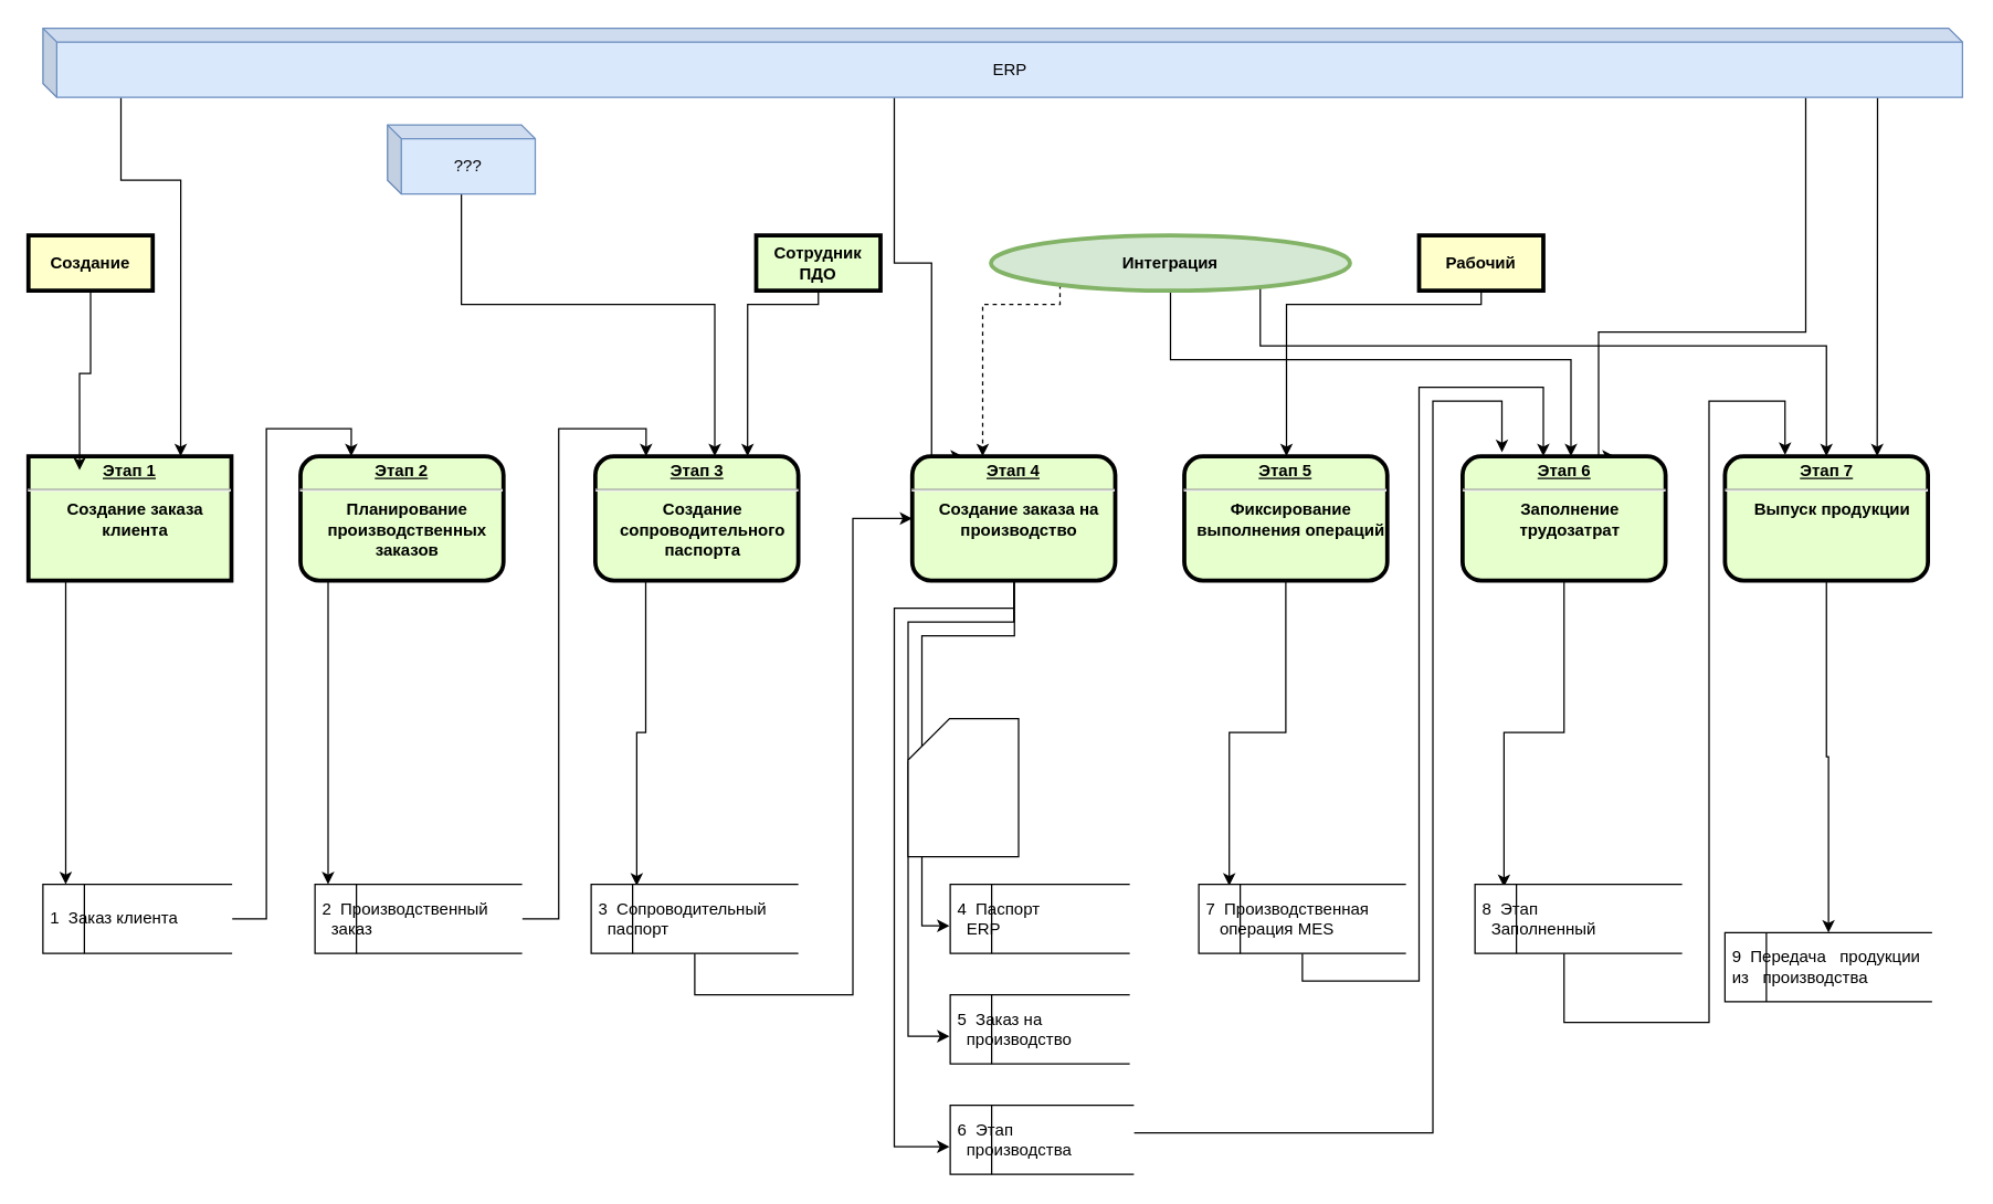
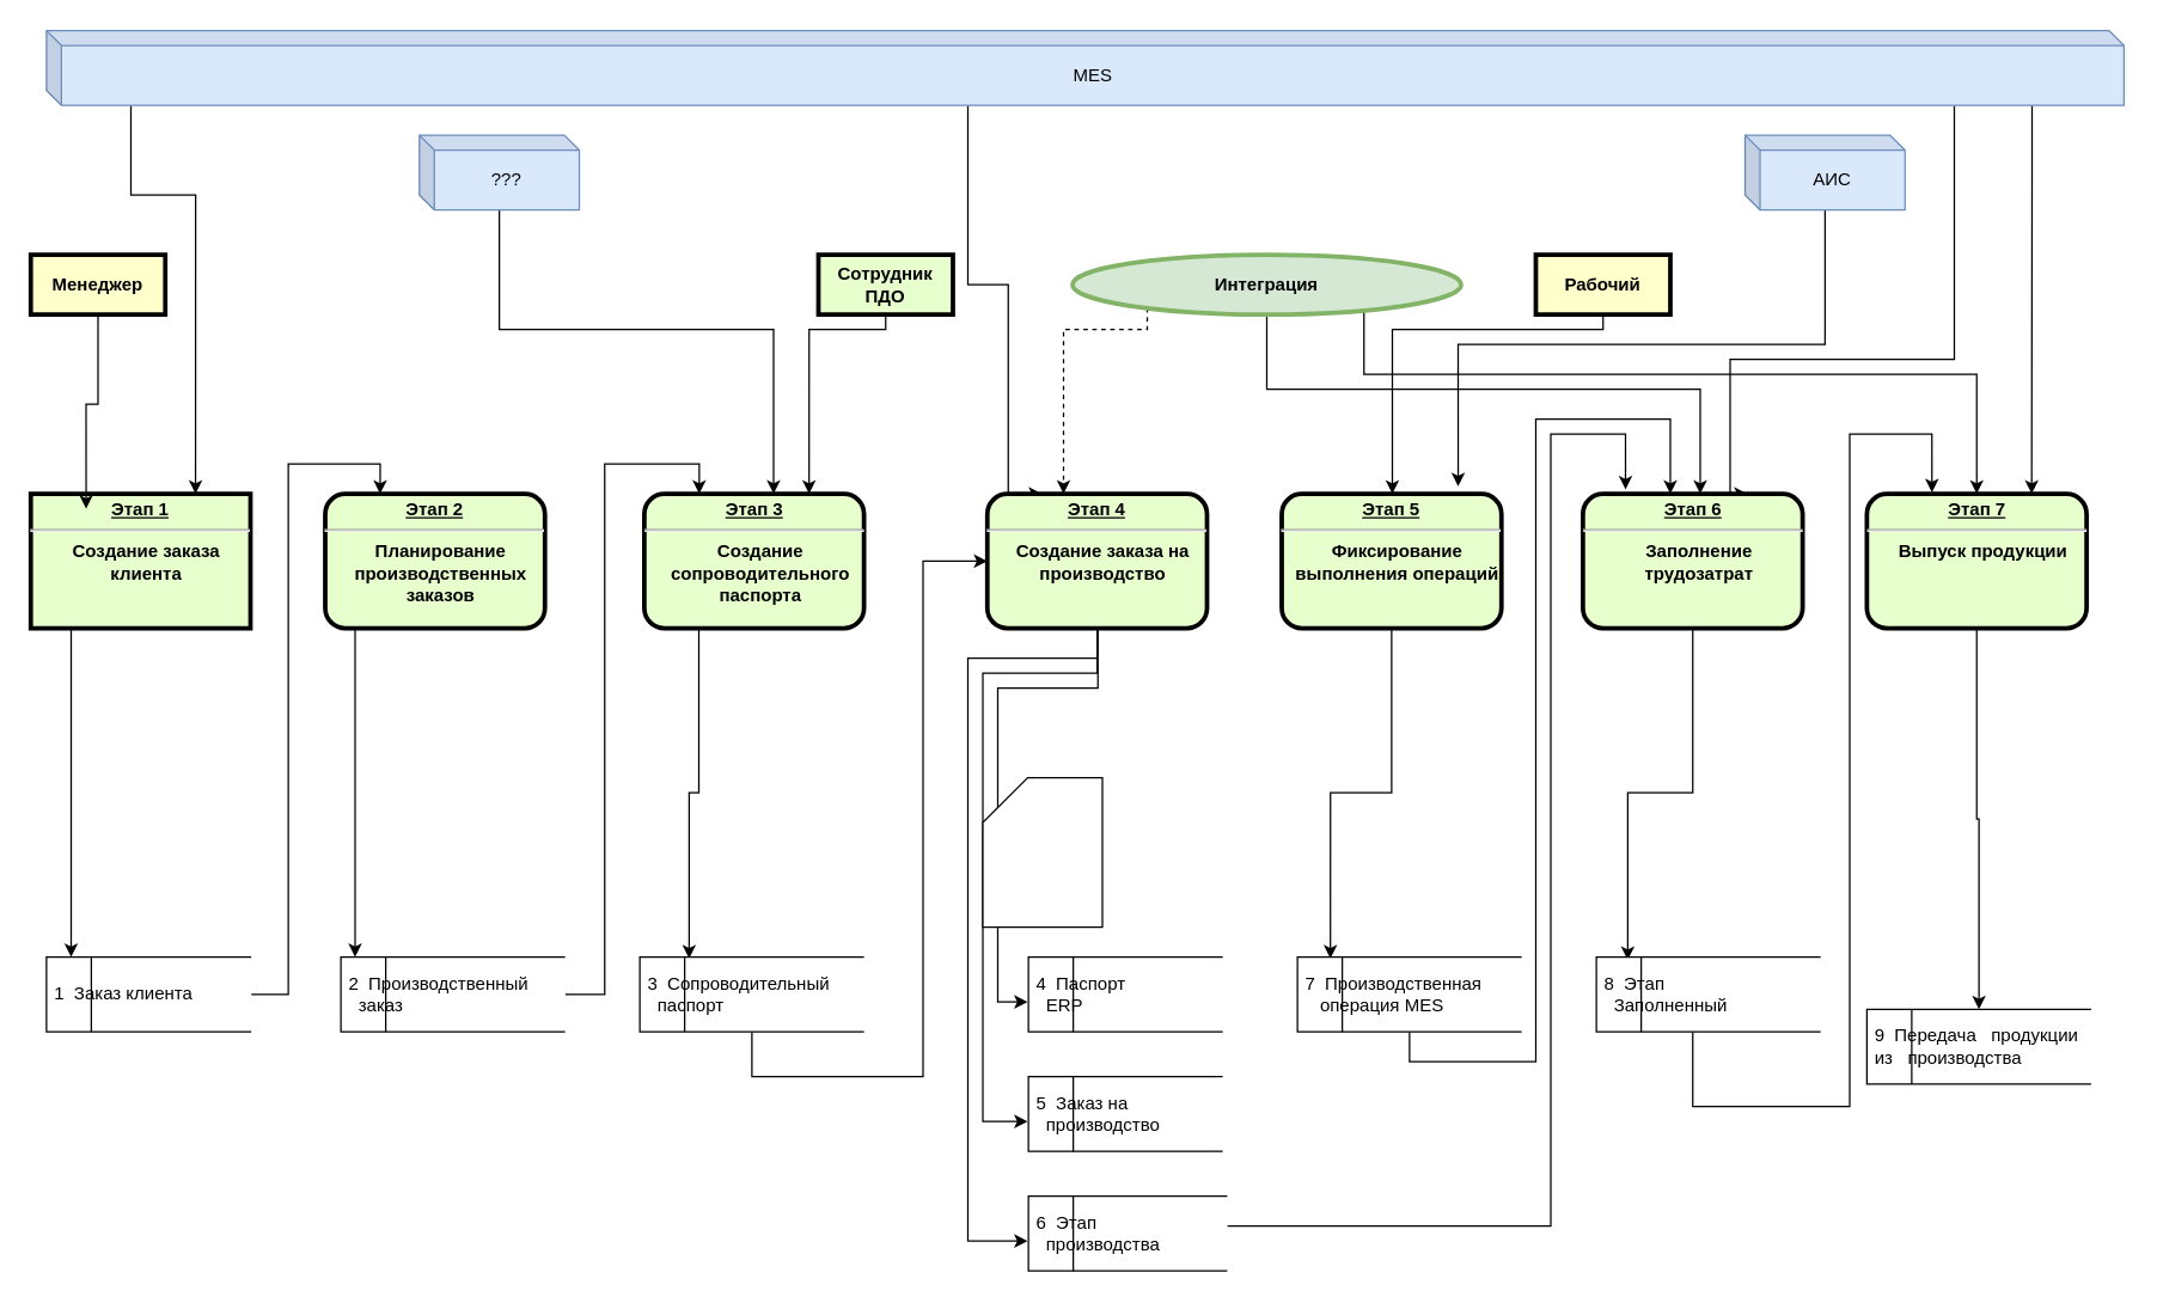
- <mxCell id="10" value="ERP" style="shape=cube;whiteSpace=wrap;html=1;boundedLbl=1;backgroundOutline=1;darkOpacity=0.05;darkOpacity2=0.1;size=10;fillColor=#dae8fc;strokeColor=#6c8ebf;" vertex="1" parent="1"><mxGeometry x="30.5" y="20" width="1390" height="50" as="geometry" /></mxCell>
+ <mxCell id="10" value="MES" style="shape=cube;whiteSpace=wrap;html=1;boundedLbl=1;backgroundOutline=1;darkOpacity=0.05;darkOpacity2=0.1;size=10;fillColor=#dae8fc;strokeColor=#6c8ebf;" vertex="1" parent="1"><mxGeometry x="30.5" y="20" width="1390" height="50" as="geometry" /></mxCell>
+ <mxCell id="14" value="АИС" style="shape=cube;whiteSpace=wrap;html=1;boundedLbl=1;backgroundOutline=1;darkOpacity=0.05;darkOpacity2=0.1;size=10;fillColor=#dae8fc;strokeColor=#6c8ebf;" vertex="1" parent="1"><mxGeometry x="1167" y="90" width="107" height="50" as="geometry" /></mxCell>
- <mxCell id="5" value="Создание" style="whiteSpace=wrap;align=center;verticalAlign=middle;fontStyle=1;strokeWidth=3;fillColor=#FFFFCC" parent="1" vertex="1"><mxGeometry x="20" y="170" width="90" height="40" as="geometry" /></mxCell>
+ <mxCell id="5" value="Менеджер" style="whiteSpace=wrap;align=center;verticalAlign=middle;fontStyle=1;strokeWidth=3;fillColor=#FFFFCC" parent="1" vertex="1"><mxGeometry x="20" y="170" width="90" height="40" as="geometry" /></mxCell>
+ <mxCell id="13" style="edgeStyle=orthogonalEdgeStyle;rounded=0;orthogonalLoop=1;jettySize=auto;html=1;entryX=0.803;entryY=-0.056;entryDx=0;entryDy=0;entryPerimeter=0;" edge="1" parent="1" source="14" target="32"><mxGeometry relative="1" as="geometry"><Array as="points"><mxPoint x="1221" y="230" /><mxPoint x="975" y="230" /></Array></mxGeometry></mxCell>
